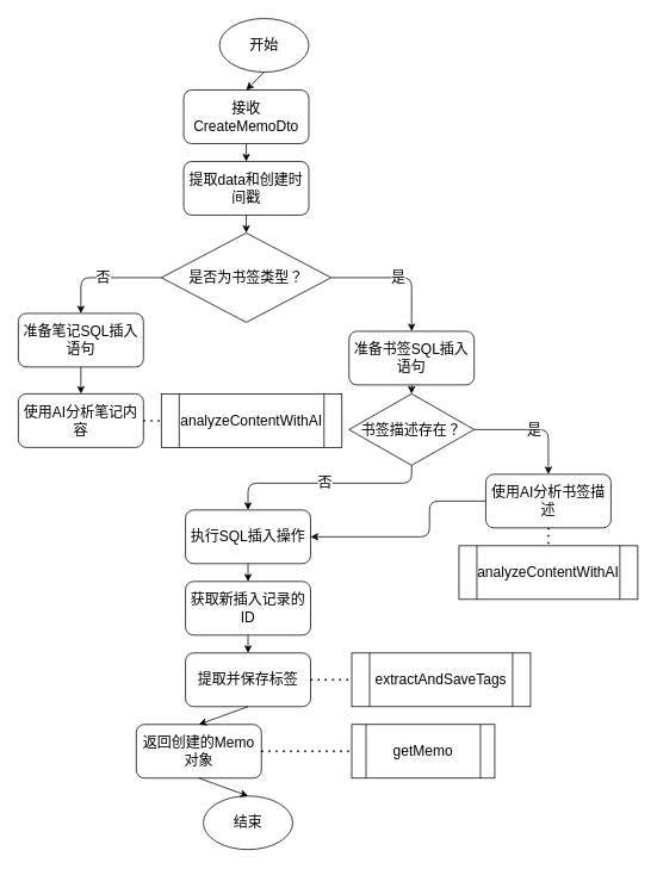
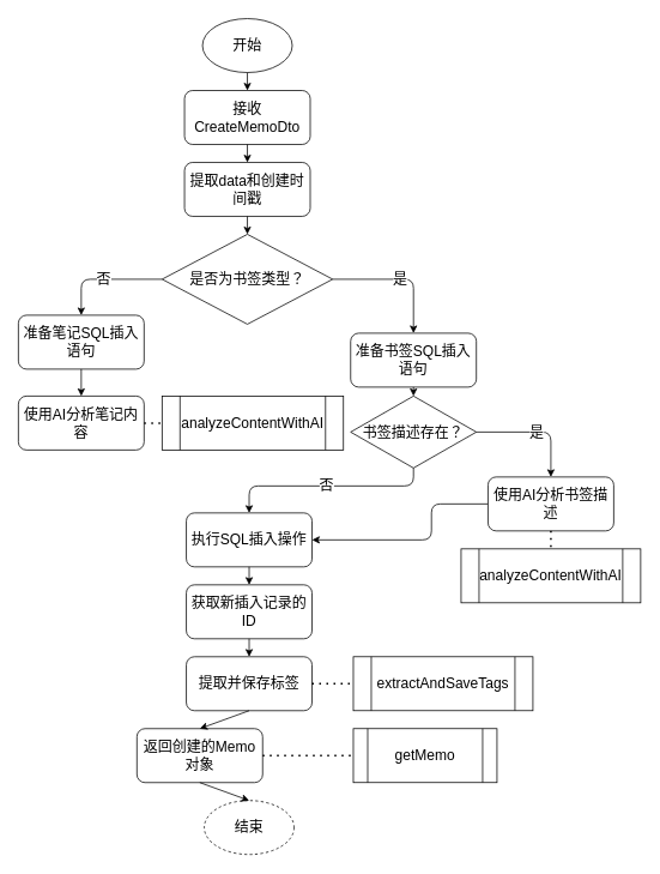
- <mxCell id="2" value="开始" style="ellipse;whiteSpace=wrap;html=1;fontSize=16;" parent="1" vertex="1"><mxGeometry x="245" y="20" width="100" height="60" as="geometry" /></mxCell>
+ <mxCell id="2" value="开始" style="ellipse;whiteSpace=wrap;html=1;fontSize=16;" parent="1" vertex="1"><mxGeometry x="225" y="20" width="100" height="60" as="geometry" /></mxCell>
- <mxCell id="14" value="结束" style="ellipse;whiteSpace=wrap;html=1;fontSize=16;" parent="1" vertex="1"><mxGeometry x="227" y="890" width="100" height="60" as="geometry" /></mxCell>
+ <mxCell id="14" value="结束" style="ellipse;whiteSpace=wrap;html=1;fontSize=16;dashed=1;" parent="1" vertex="1"><mxGeometry x="227" y="890" width="100" height="60" as="geometry" /></mxCell>
